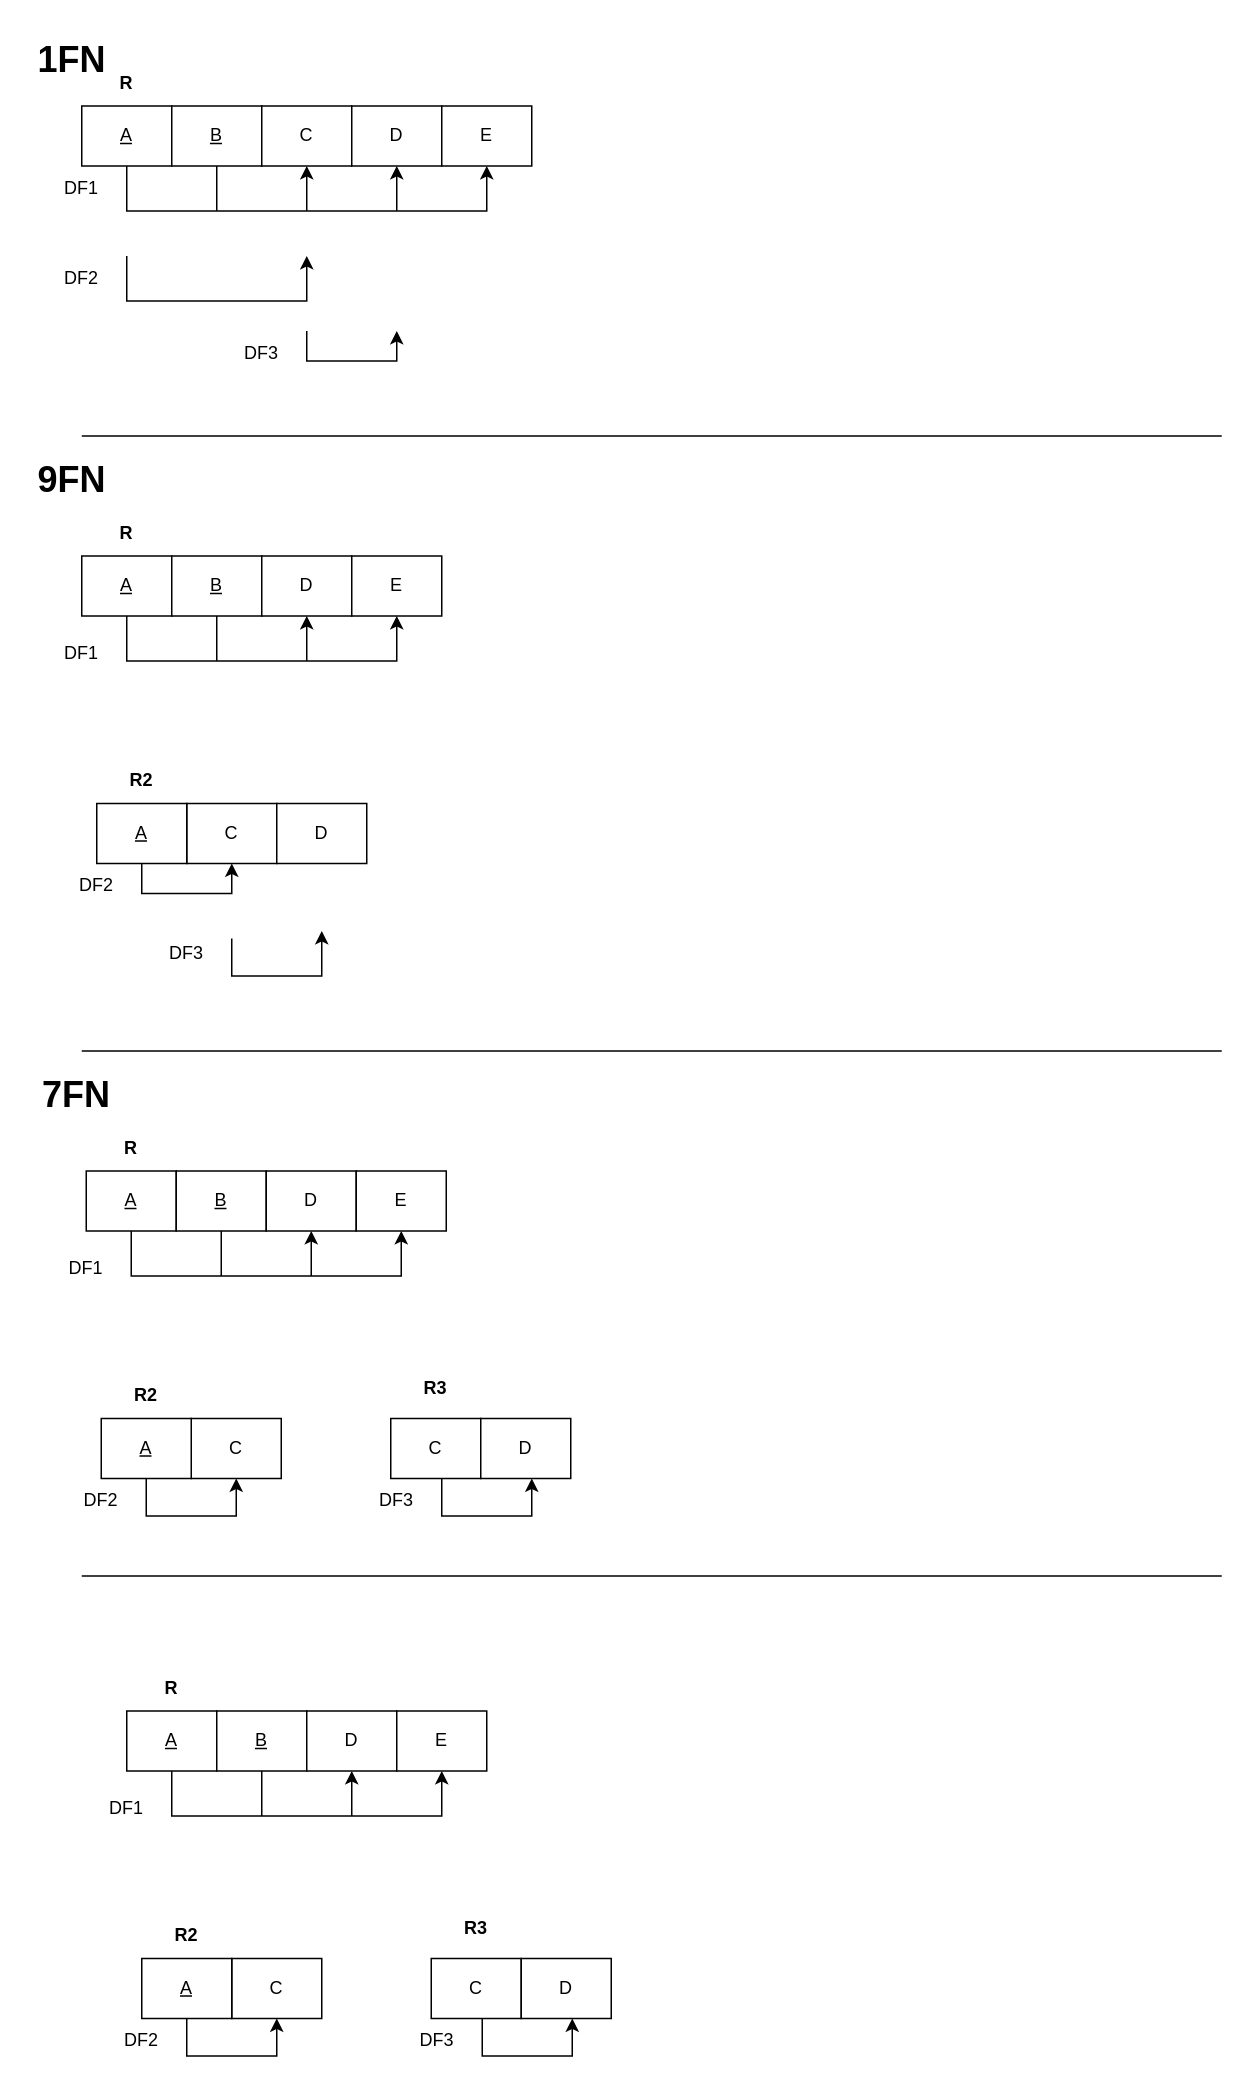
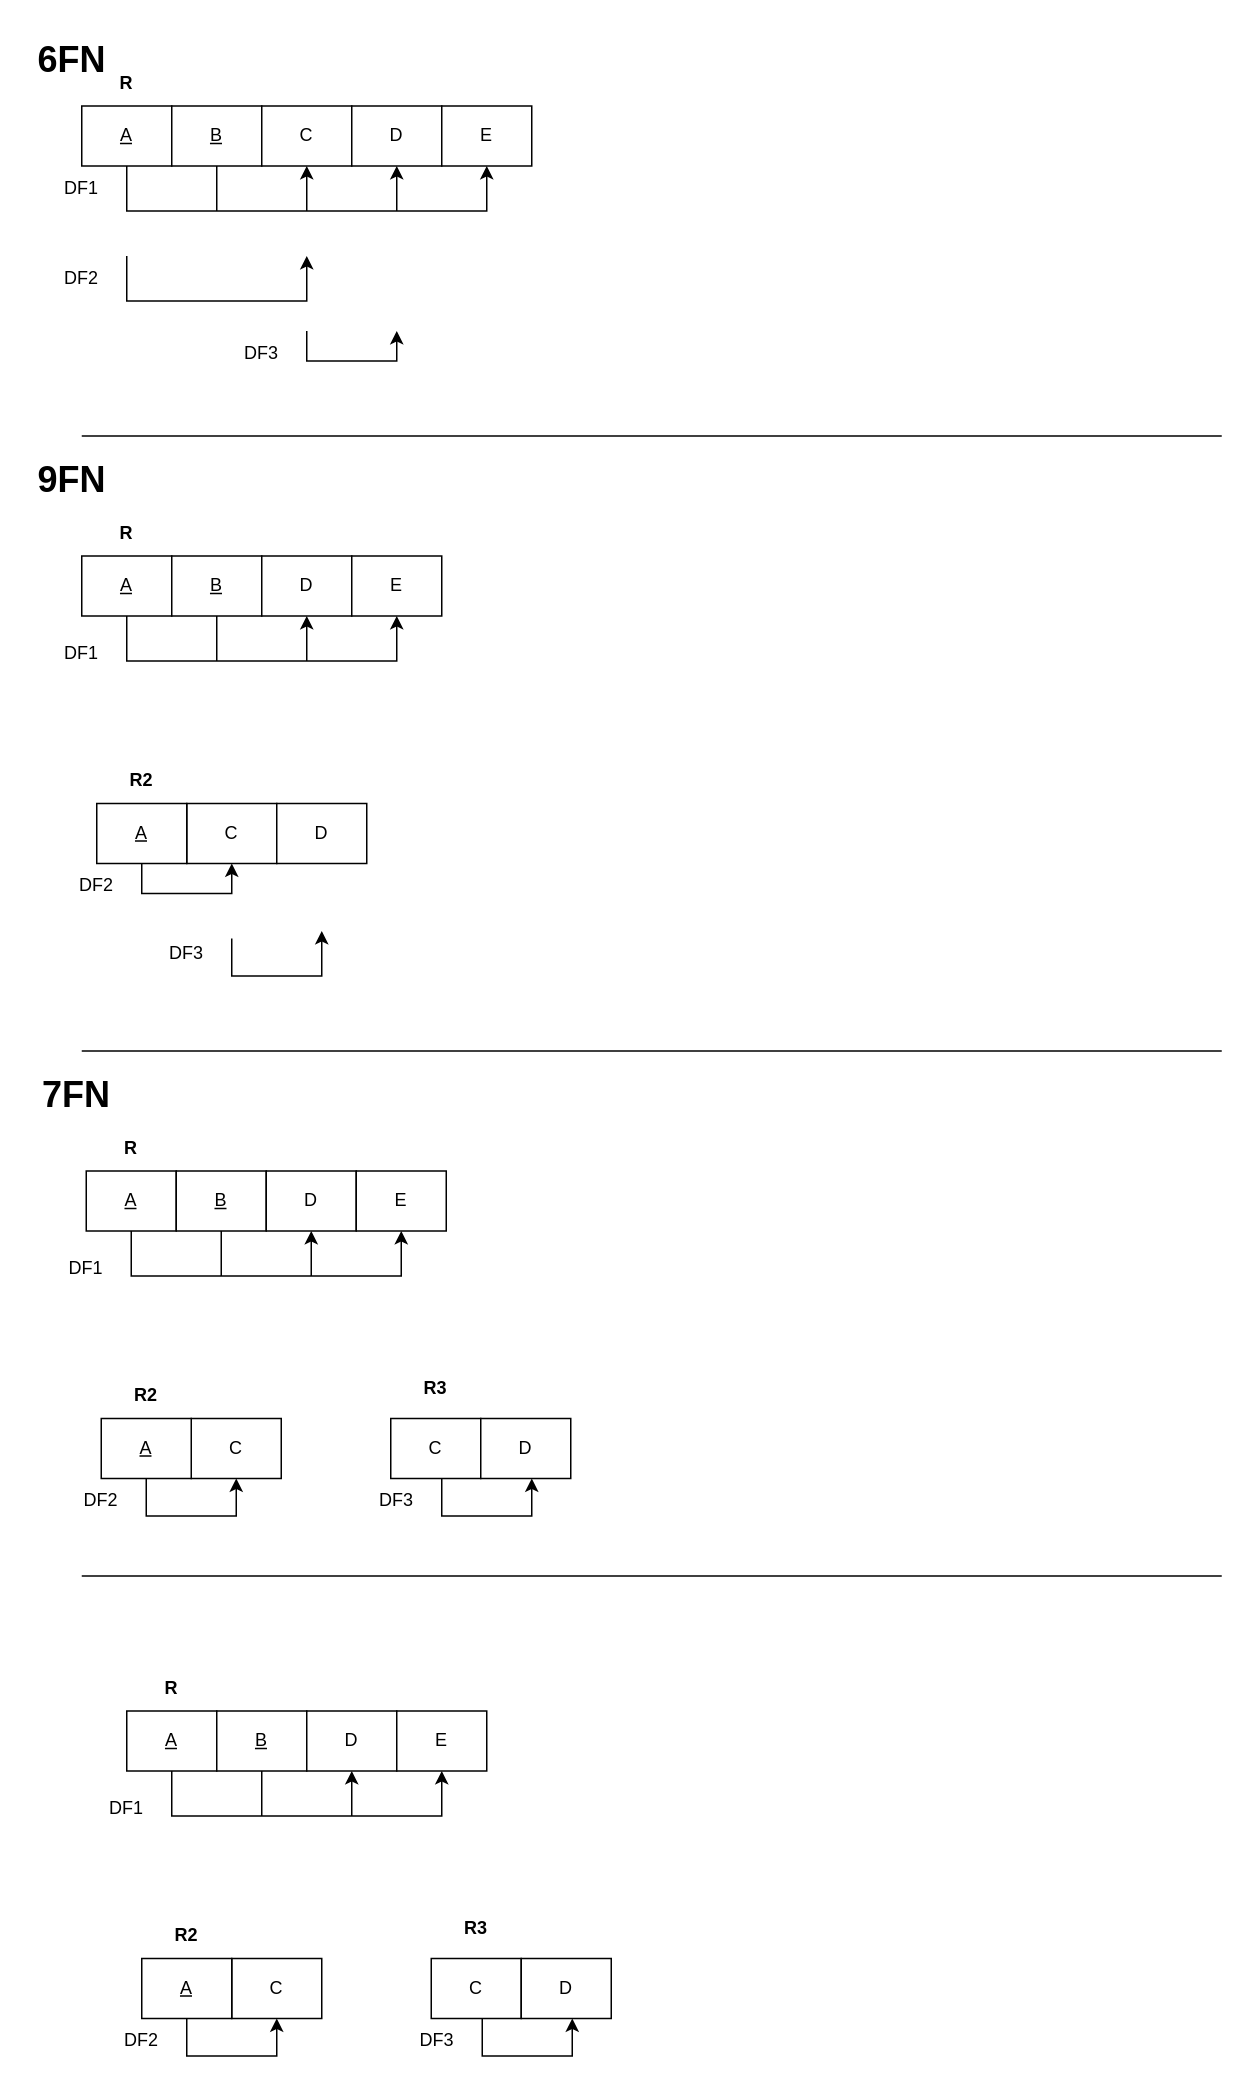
- <mxCell id="36" value="&lt;h1&gt;1FN&lt;/h1&gt;" style="text;html=1;strokeColor=none;fillColor=none;spacing=5;spacingTop=-20;whiteSpace=wrap;overflow=hidden;rounded=0;" vertex="1" parent="1"><mxGeometry x="20" y="20" width="60" height="40" as="geometry" /></mxCell>
+ <mxCell id="36" value="&lt;h1&gt;6FN&lt;/h1&gt;" style="text;html=1;strokeColor=none;fillColor=none;spacing=5;spacingTop=-20;whiteSpace=wrap;overflow=hidden;rounded=0;" vertex="1" parent="1"><mxGeometry x="20" y="20" width="60" height="40" as="geometry" /></mxCell>
